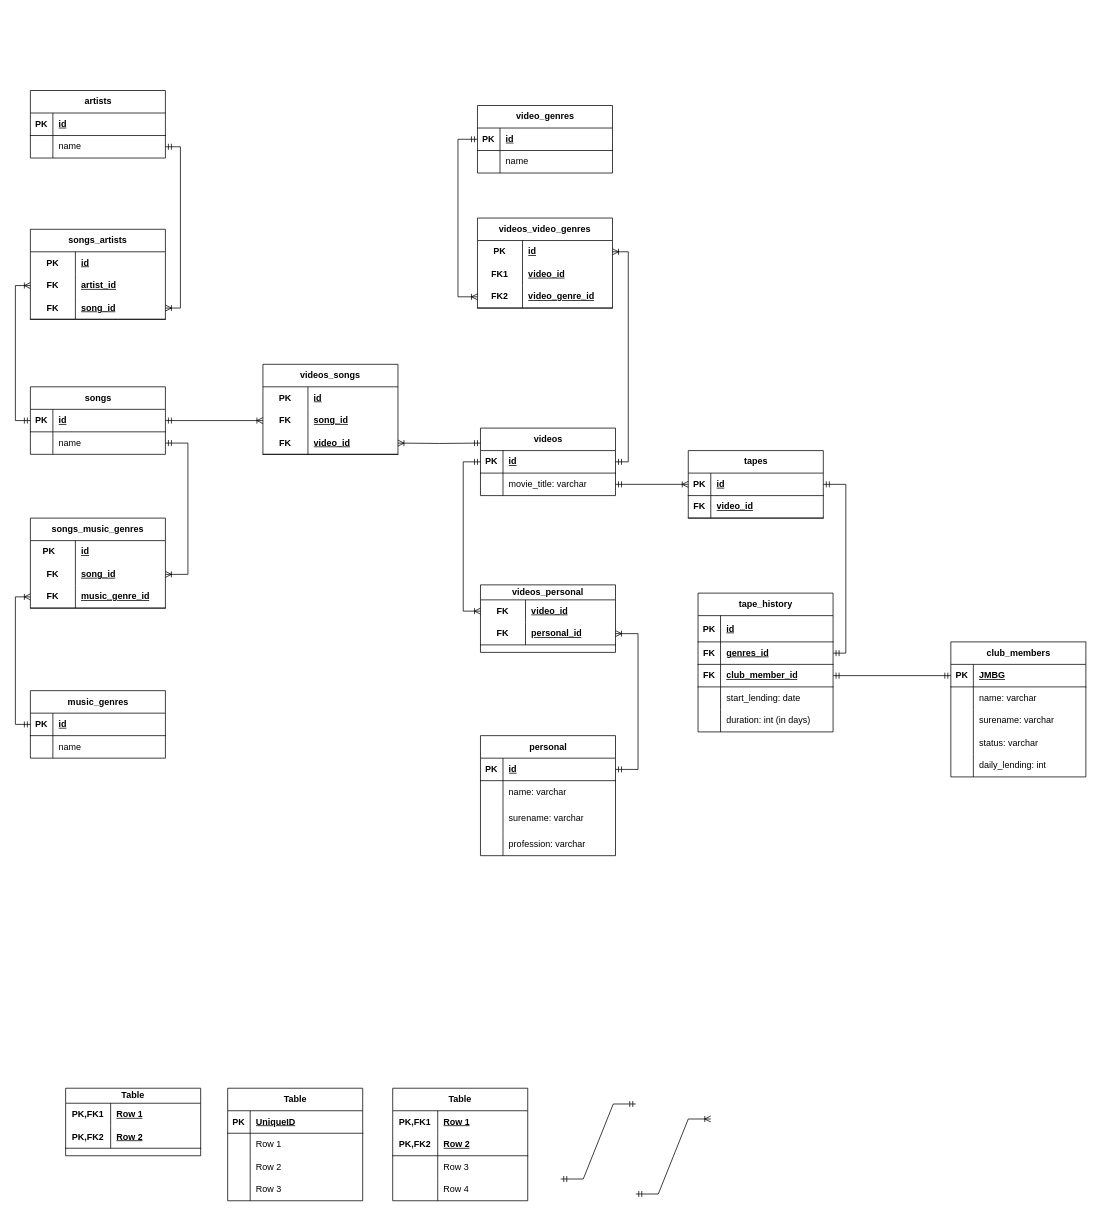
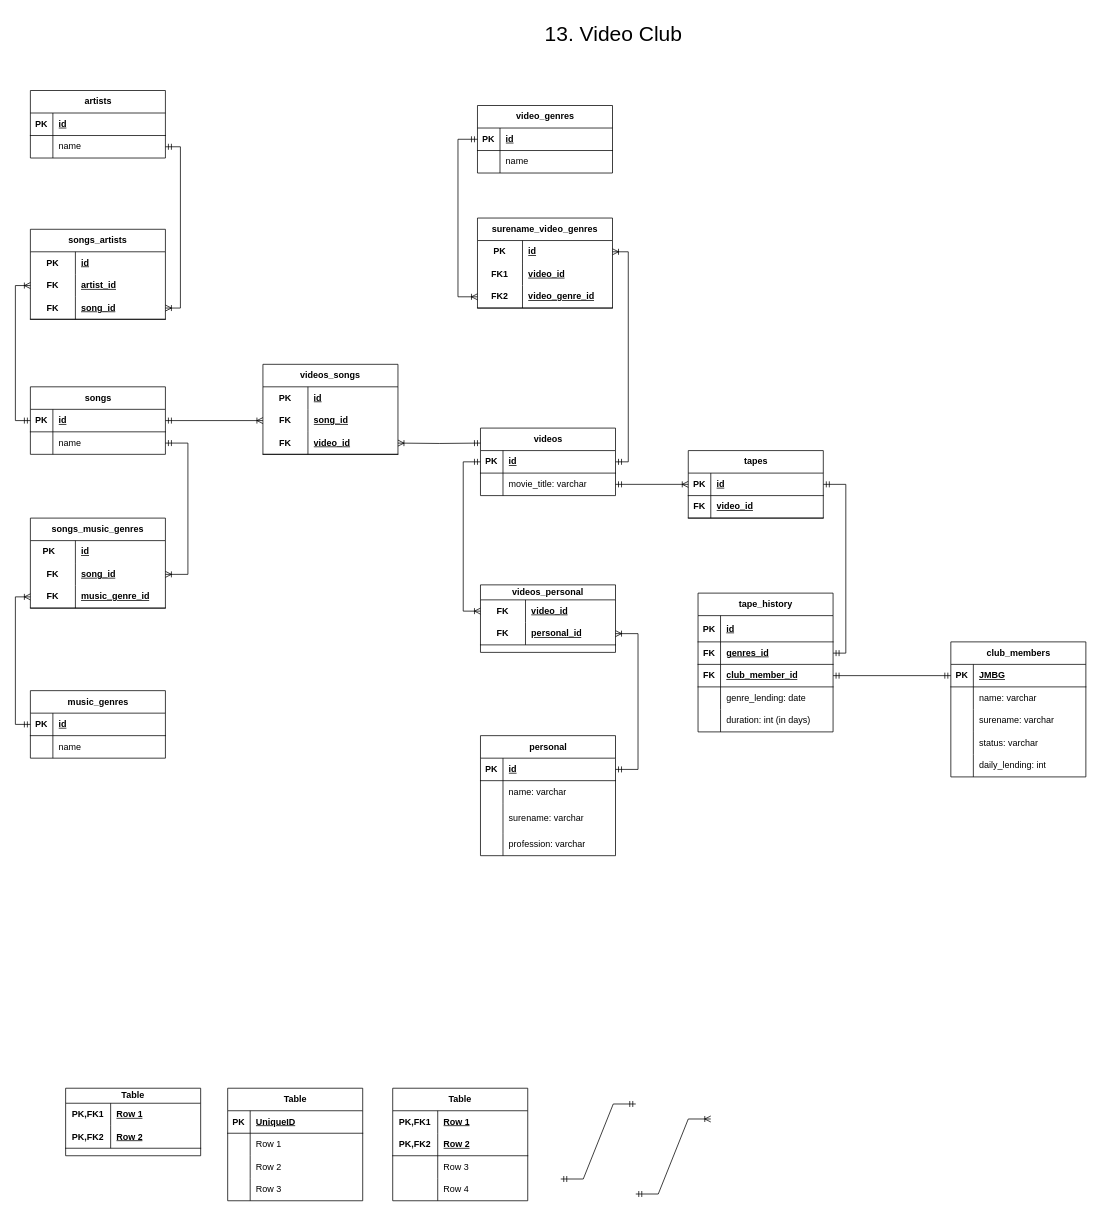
+ <mxCell id="2" value="&lt;font style=&quot;font-size: 28px;&quot;&gt;13. Video Club&lt;/font&gt;" style="text;html=1;align=center;verticalAlign=middle;resizable=0;points=[];autosize=1;strokeColor=none;fillColor=none;" parent="1" vertex="1"><mxGeometry x="712" y="20" width="210" height="50" as="geometry" /></mxCell>
- <mxCell id="126" value="videos_video_genres" style="shape=table;startSize=30;container=1;collapsible=1;childLayout=tableLayout;fixedRows=1;rowLines=0;fontStyle=1;align=center;resizeLast=1;html=1;whiteSpace=wrap;" parent="1" vertex="1"><mxGeometry x="636" y="290" width="180" height="120" as="geometry" /></mxCell>
+ <mxCell id="126" value="surename_video_genres" style="shape=table;startSize=30;container=1;collapsible=1;childLayout=tableLayout;fixedRows=1;rowLines=0;fontStyle=1;align=center;resizeLast=1;html=1;whiteSpace=wrap;" parent="1" vertex="1"><mxGeometry x="636" y="290" width="180" height="120" as="geometry" /></mxCell>
- <mxCell id="55" value="start_lending: date" style="shape=partialRectangle;connectable=0;fillColor=none;top=0;left=0;bottom=0;right=0;align=left;spacingLeft=6;overflow=hidden;whiteSpace=wrap;html=1;" parent="53" vertex="1"><mxGeometry x="30" width="150" height="30" as="geometry"><mxRectangle width="150" height="30" as="alternateBounds" /></mxGeometry></mxCell>
+ <mxCell id="55" value="genre_lending: date" style="shape=partialRectangle;connectable=0;fillColor=none;top=0;left=0;bottom=0;right=0;align=left;spacingLeft=6;overflow=hidden;whiteSpace=wrap;html=1;" parent="53" vertex="1"><mxGeometry x="30" width="150" height="30" as="geometry"><mxRectangle width="150" height="30" as="alternateBounds" /></mxGeometry></mxCell>
